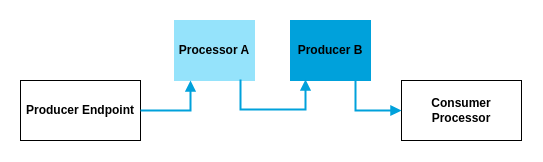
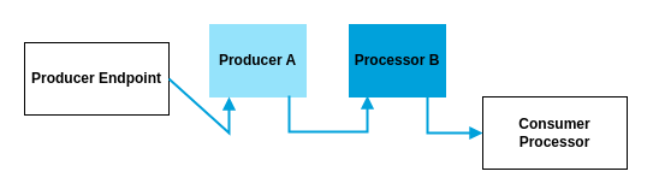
- <mxCell id="4" value="Processor A" style="rounded=0;whiteSpace=wrap;html=1;fontStyle=1;fillColor=#95e3fb;strokeColor=#95e3fb;" vertex="1" parent="1"><mxGeometry x="174" y="20" width="80" height="60" as="geometry" /></mxCell>
+ <mxCell id="4" value="Producer A" style="rounded=0;whiteSpace=wrap;html=1;fontStyle=1;fillColor=#95e3fb;strokeColor=#95e3fb;" vertex="1" parent="1"><mxGeometry x="174" y="20" width="80" height="60" as="geometry" /></mxCell>
- <mxCell id="5" value="Producer B" style="rounded=0;whiteSpace=wrap;html=1;fontStyle=1;labelBackgroundColor=none;fillColor=#00a1db;strokeColor=#00a1db;" vertex="1" parent="1"><mxGeometry x="290" y="20" width="80" height="60" as="geometry" /></mxCell>
+ <mxCell id="5" value="Processor B" style="rounded=0;whiteSpace=wrap;html=1;fontStyle=1;labelBackgroundColor=none;fillColor=#00a1db;strokeColor=#00a1db;" vertex="1" parent="1"><mxGeometry x="290" y="20" width="80" height="60" as="geometry" /></mxCell>
- <mxCell id="2" value="Producer Endpoint" style="rounded=0;whiteSpace=wrap;html=1;fontStyle=1" vertex="1" parent="1"><mxGeometry x="20" y="80" width="120" height="60" as="geometry" /></mxCell>
+ <mxCell id="2" value="Producer Endpoint" style="rounded=0;whiteSpace=wrap;html=1;fontStyle=1" vertex="1" parent="1"><mxGeometry x="20" y="35" width="120" height="60" as="geometry" /></mxCell>
